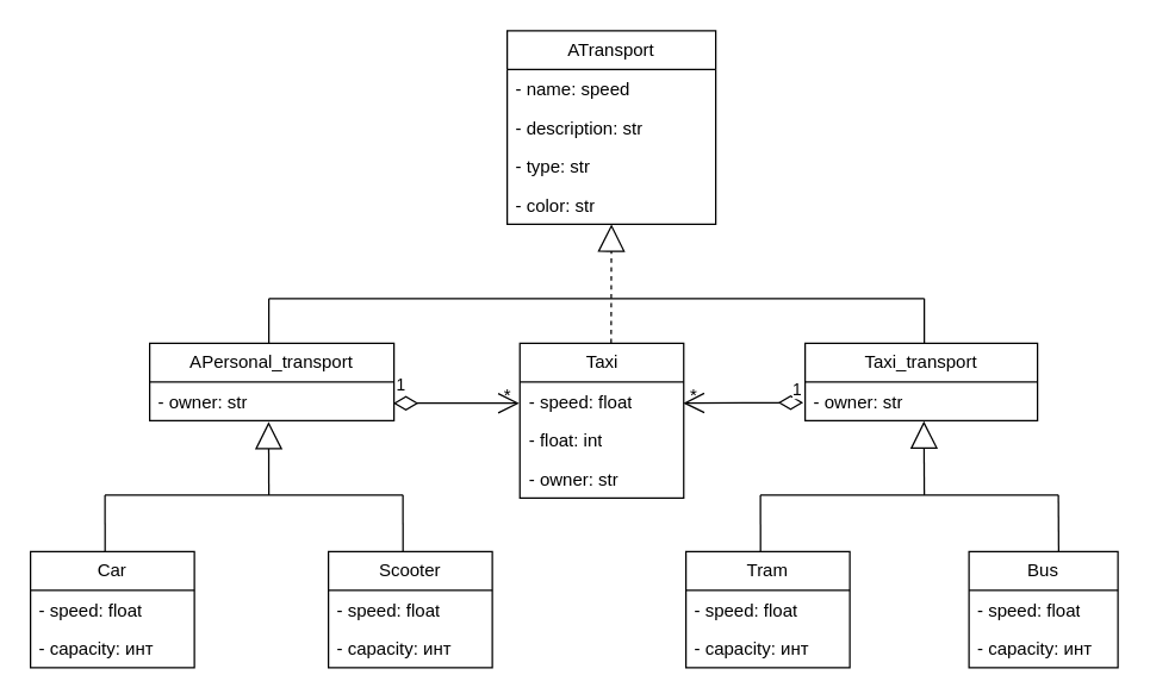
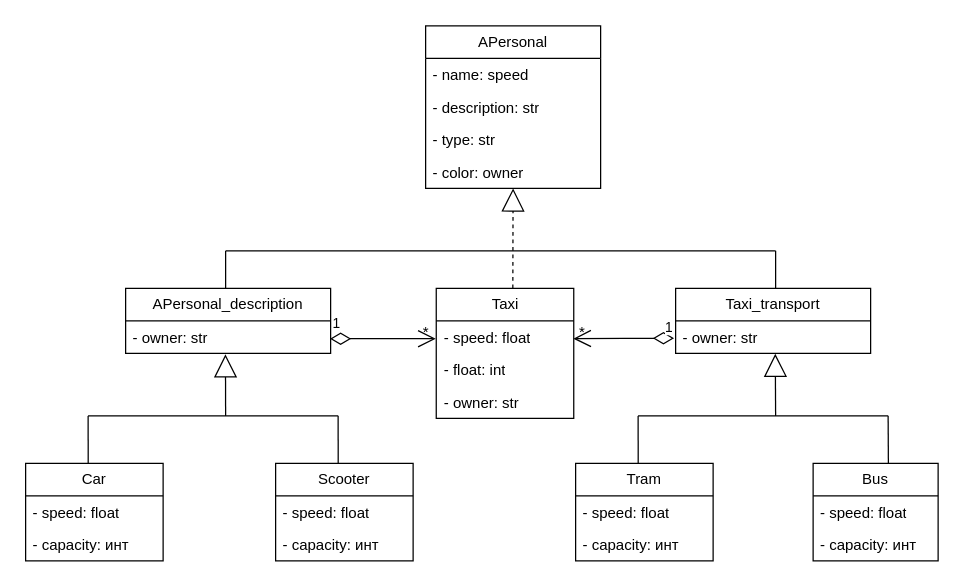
- <mxCell id="2" value="ATransport" style="swimlane;fontStyle=0;childLayout=stackLayout;horizontal=1;startSize=26;fillColor=none;horizontalStack=0;resizeParent=1;resizeParentMax=0;resizeLast=0;collapsible=1;marginBottom=0;whiteSpace=wrap;html=1;" parent="1" vertex="1"><mxGeometry x="340" y="20" width="140" height="130" as="geometry" /></mxCell>
+ <mxCell id="2" value="APersonal" style="swimlane;fontStyle=0;childLayout=stackLayout;horizontal=1;startSize=26;fillColor=none;horizontalStack=0;resizeParent=1;resizeParentMax=0;resizeLast=0;collapsible=1;marginBottom=0;whiteSpace=wrap;html=1;" parent="1" vertex="1"><mxGeometry x="340" y="20" width="140" height="130" as="geometry" /></mxCell>
- <mxCell id="6" value="- color: str" style="text;strokeColor=none;fillColor=none;align=left;verticalAlign=top;spacingLeft=4;spacingRight=4;overflow=hidden;rotatable=0;points=[[0,0.5],[1,0.5]];portConstraint=eastwest;whiteSpace=wrap;html=1;" vertex="1" parent="2"><mxGeometry y="104" width="140" height="26" as="geometry" /></mxCell>
+ <mxCell id="6" value="- color: owner" style="text;strokeColor=none;fillColor=none;align=left;verticalAlign=top;spacingLeft=4;spacingRight=4;overflow=hidden;rotatable=0;points=[[0,0.5],[1,0.5]];portConstraint=eastwest;whiteSpace=wrap;html=1;" vertex="1" parent="2"><mxGeometry y="104" width="140" height="26" as="geometry" /></mxCell>
- <mxCell id="13" value="APersonal_transport" style="swimlane;fontStyle=0;childLayout=stackLayout;horizontal=1;startSize=26;fillColor=none;horizontalStack=0;resizeParent=1;resizeParentMax=0;resizeLast=0;collapsible=1;marginBottom=0;whiteSpace=wrap;html=1;" parent="1" vertex="1"><mxGeometry x="100" y="230" width="164" height="52" as="geometry" /></mxCell>
+ <mxCell id="13" value="APersonal_description" style="swimlane;fontStyle=0;childLayout=stackLayout;horizontal=1;startSize=26;fillColor=none;horizontalStack=0;resizeParent=1;resizeParentMax=0;resizeLast=0;collapsible=1;marginBottom=0;whiteSpace=wrap;html=1;" parent="1" vertex="1"><mxGeometry x="100" y="230" width="164" height="52" as="geometry" /></mxCell>
